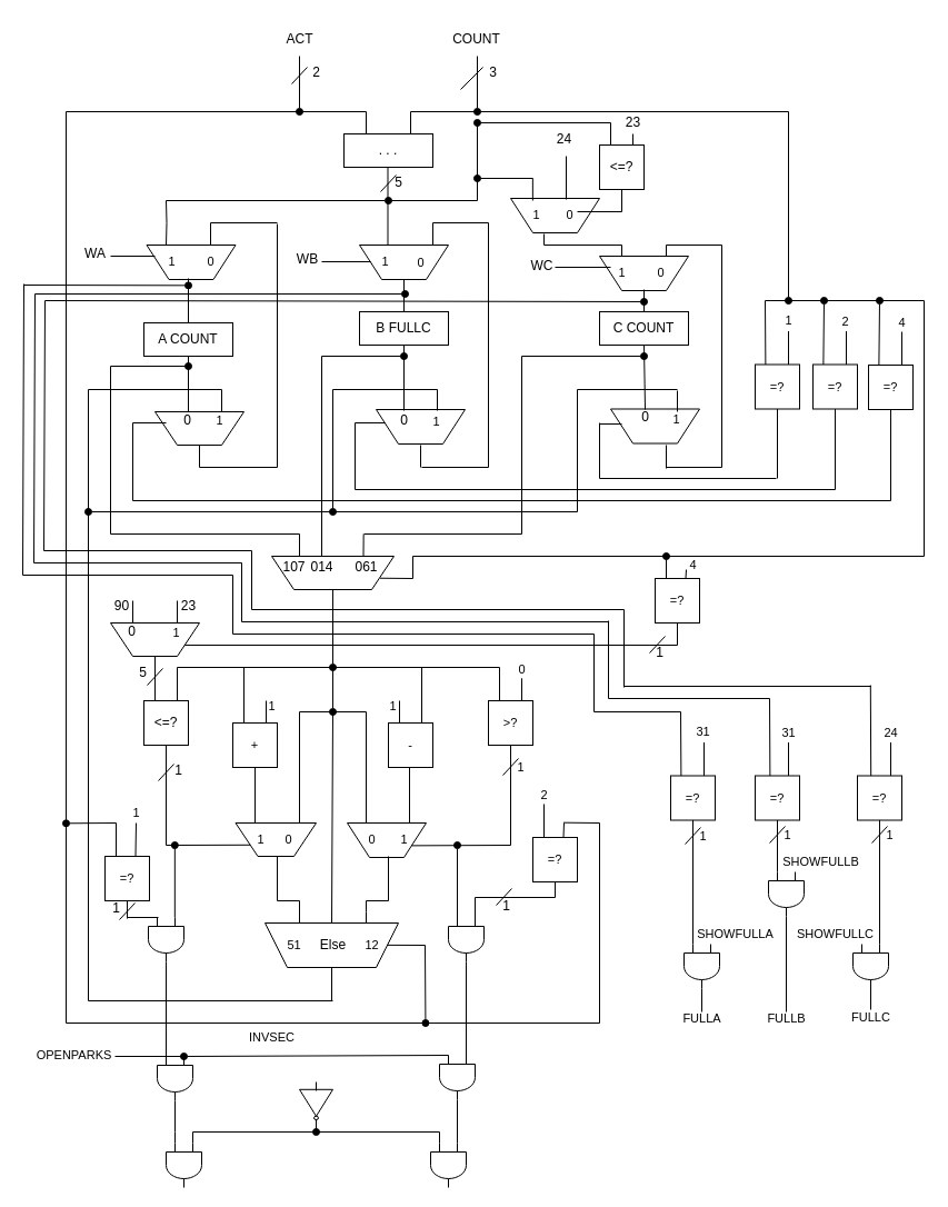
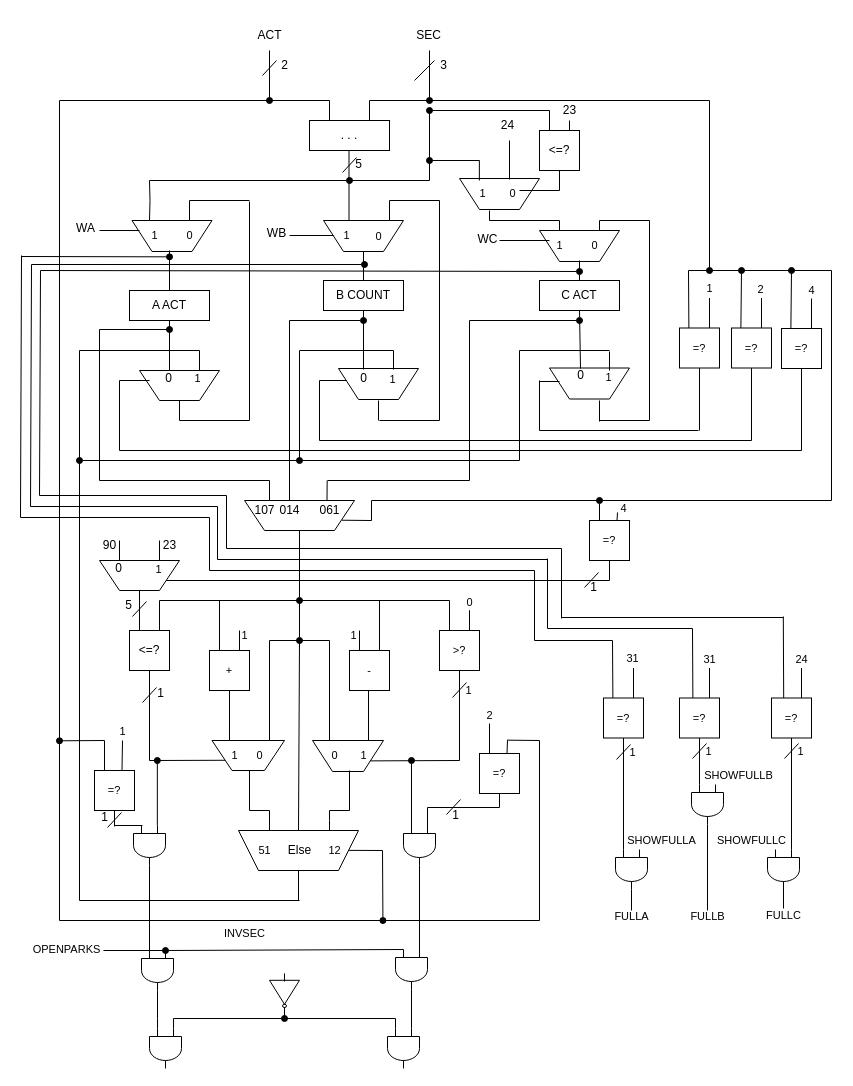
- <mxCell id="184" value="COUNT" style="text;html=1;align=center;verticalAlign=middle;resizable=0;points=[];autosize=1;strokeColor=none;fillColor=none;" vertex="1" parent="1"><mxGeometry x="403" y="20" width="50" height="30" as="geometry" /></mxCell>
+ <mxCell id="184" value="SEC" style="text;html=1;align=center;verticalAlign=middle;resizable=0;points=[];autosize=1;strokeColor=none;fillColor=none;" vertex="1" parent="1"><mxGeometry x="403" y="20" width="50" height="30" as="geometry" /></mxCell>
- <mxCell id="28" value="B FULLC" style="rounded=0;whiteSpace=wrap;html=1;fillColor=none;" parent="1" vertex="1"><mxGeometry x="323" y="280" width="80" height="30" as="geometry" /></mxCell>
+ <mxCell id="28" value="B COUNT" style="rounded=0;whiteSpace=wrap;html=1;fillColor=none;" parent="1" vertex="1"><mxGeometry x="323" y="280" width="80" height="30" as="geometry" /></mxCell>
- <mxCell id="53" value="C COUNT" style="rounded=0;whiteSpace=wrap;html=1;fillColor=none;" parent="1" vertex="1"><mxGeometry x="539" y="280" width="80" height="30" as="geometry" /></mxCell>
+ <mxCell id="53" value="C ACT" style="rounded=0;whiteSpace=wrap;html=1;fillColor=none;" parent="1" vertex="1"><mxGeometry x="539" y="280" width="80" height="30" as="geometry" /></mxCell>
- <mxCell id="17" value="A COUNT" style="rounded=0;whiteSpace=wrap;html=1;fillColor=none;" parent="1" vertex="1"><mxGeometry x="129" y="290" width="80" height="30" as="geometry" /></mxCell>
+ <mxCell id="17" value="A ACT" style="rounded=0;whiteSpace=wrap;html=1;fillColor=none;" parent="1" vertex="1"><mxGeometry x="129" y="290" width="80" height="30" as="geometry" /></mxCell>
